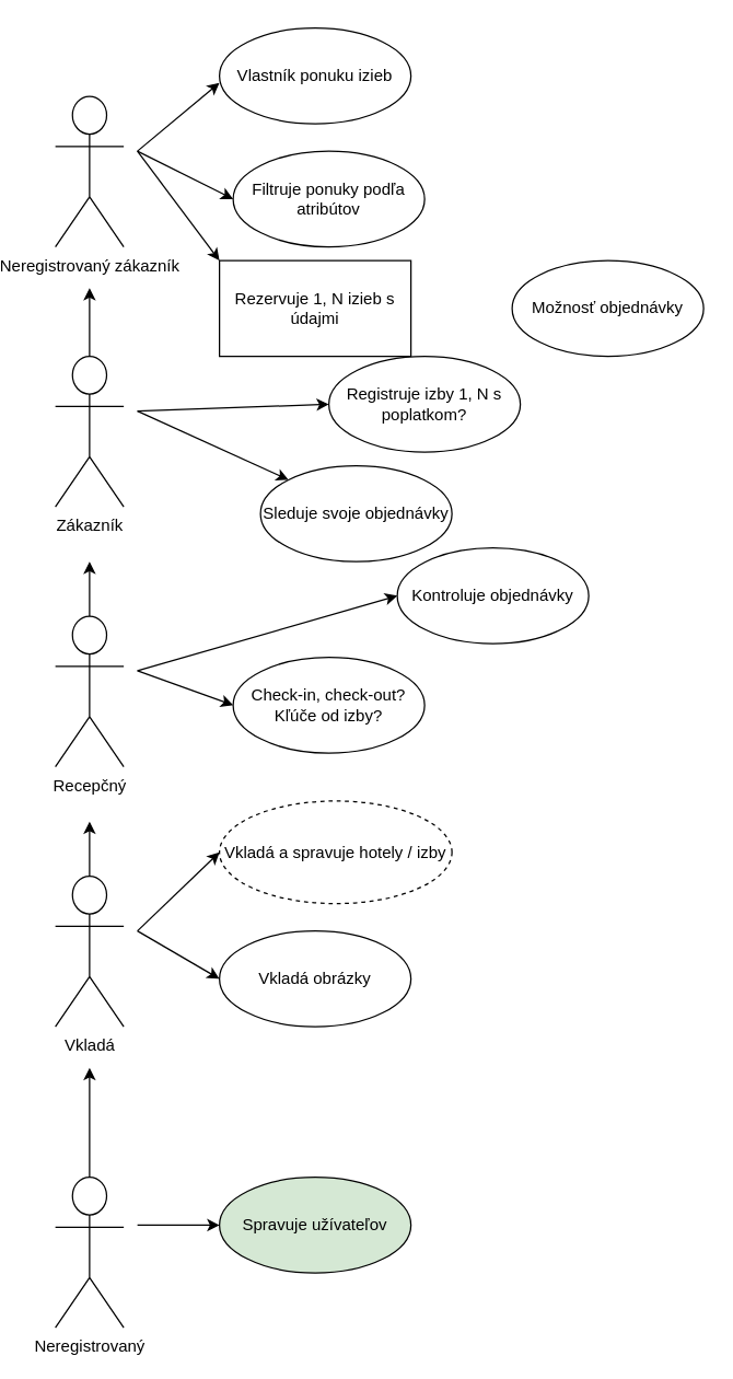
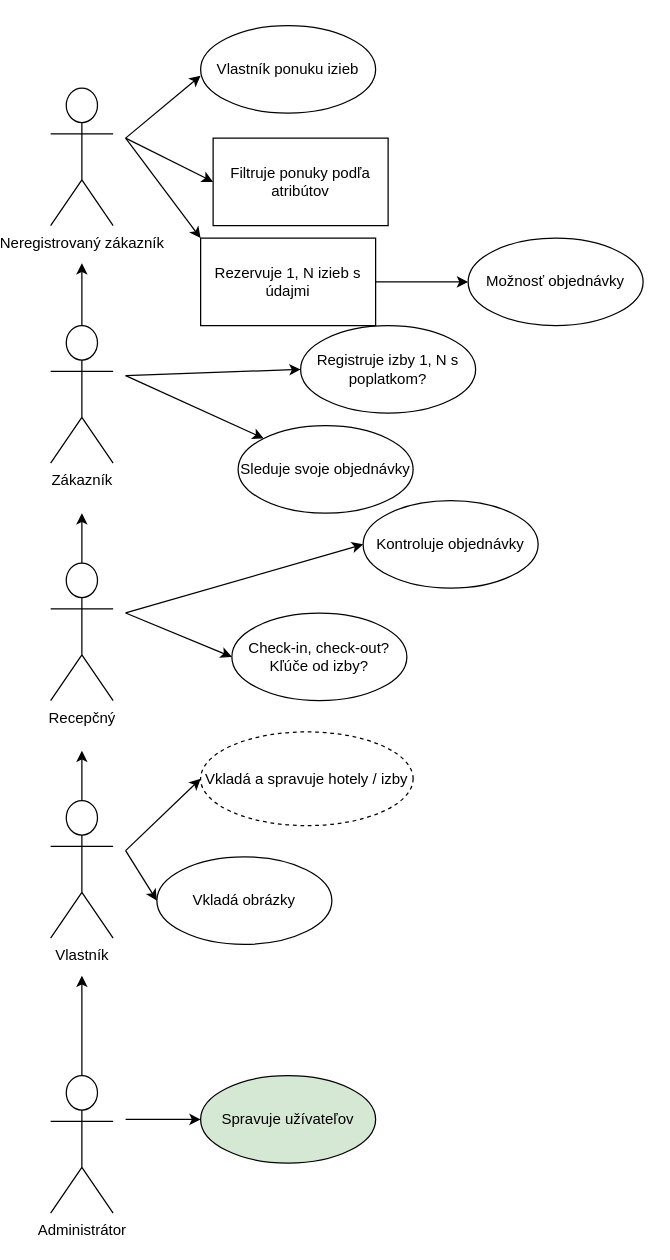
- <mxCell id="14" value="Filtruje ponuky podľa atribútov" style="ellipse;whiteSpace=wrap;html=1;" vertex="1" parent="1"><mxGeometry x="150" y="110" width="140" height="70" as="geometry" /></mxCell>
+ <mxCell id="14" value="Filtruje ponuky podľa atribútov" style="whiteSpace=wrap;html=1;rounded=0;" vertex="1" parent="1"><mxGeometry x="150" y="110" width="140" height="70" as="geometry" /></mxCell>
+ <mxCell id="11" style="edgeStyle=orthogonalEdgeStyle;rounded=0;orthogonalLoop=1;jettySize=auto;html=1;exitX=1;exitY=0.5;exitDx=0;exitDy=0;entryX=0;entryY=0.5;entryDx=0;entryDy=0;" edge="1" parent="1" source="12" target="15"><mxGeometry relative="1" as="geometry" /></mxCell>
- <mxCell id="24" value="&lt;div&gt;Check-in, check-out?&lt;/div&gt;&lt;div&gt;Kľúče od izby?&lt;br&gt;&lt;/div&gt;" style="ellipse;whiteSpace=wrap;html=1;" vertex="1" parent="1"><mxGeometry x="150" y="480" width="140" height="70" as="geometry" /></mxCell>
+ <mxCell id="24" value="&lt;div&gt;Check-in, check-out?&lt;/div&gt;&lt;div&gt;Kľúče od izby?&lt;br&gt;&lt;/div&gt;" style="ellipse;whiteSpace=wrap;html=1;" vertex="1" parent="1"><mxGeometry x="165" y="490" width="140" height="70" as="geometry" /></mxCell>
- <mxCell id="28" value="Vkladá obrázky" style="ellipse;whiteSpace=wrap;html=1;" vertex="1" parent="1"><mxGeometry x="140" y="680" width="140" height="70" as="geometry" /></mxCell>
+ <mxCell id="28" value="Vkladá obrázky" style="ellipse;whiteSpace=wrap;html=1;" vertex="1" parent="1"><mxGeometry x="105" y="685" width="140" height="70" as="geometry" /></mxCell>
- <mxCell id="8" value="Vkladá" style="shape=umlActor;verticalLabelPosition=bottom;verticalAlign=top;html=1;outlineConnect=0;" vertex="1" parent="1"><mxGeometry x="20" y="640" width="50" height="110" as="geometry" /></mxCell>
+ <mxCell id="8" value="Vlastník" style="shape=umlActor;verticalLabelPosition=bottom;verticalAlign=top;html=1;outlineConnect=0;" vertex="1" parent="1"><mxGeometry x="20" y="640" width="50" height="110" as="geometry" /></mxCell>
- <mxCell id="10" value="&lt;div&gt;Neregistrovaný&lt;/div&gt;&lt;div&gt;&lt;br&gt;&lt;/div&gt;" style="shape=umlActor;verticalLabelPosition=bottom;verticalAlign=top;html=1;outlineConnect=0;" vertex="1" parent="1"><mxGeometry x="20" y="860" width="50" height="110" as="geometry" /></mxCell>
+ <mxCell id="10" value="&lt;div&gt;Administrátor&lt;/div&gt;&lt;div&gt;&lt;br&gt;&lt;/div&gt;" style="shape=umlActor;verticalLabelPosition=bottom;verticalAlign=top;html=1;outlineConnect=0;" vertex="1" parent="1"><mxGeometry x="20" y="860" width="50" height="110" as="geometry" /></mxCell>
